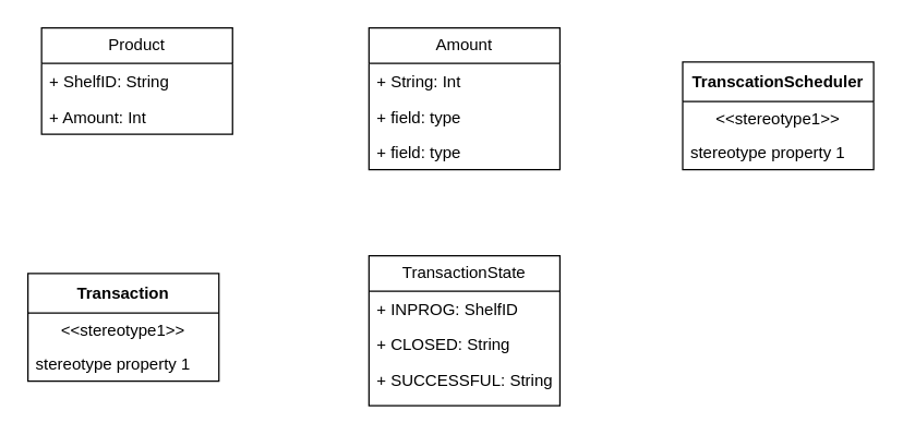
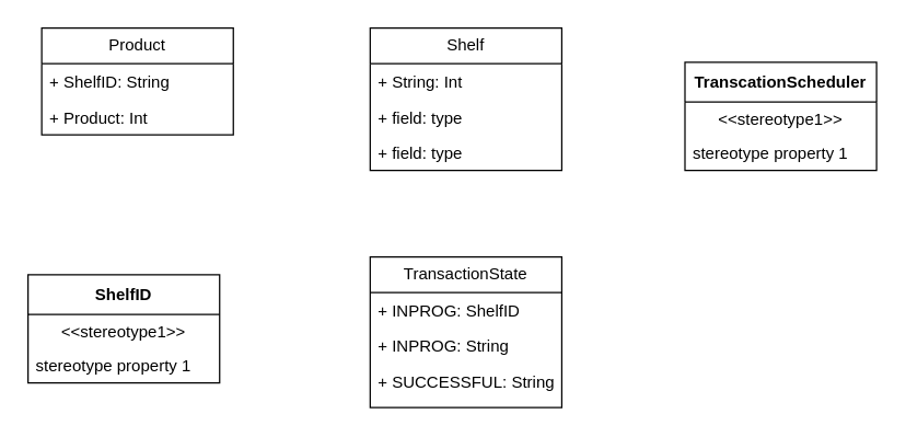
- <mxCell id="5" value="Amount" style="swimlane;fontStyle=0;childLayout=stackLayout;horizontal=1;startSize=26;fillColor=none;horizontalStack=0;resizeParent=1;resizeParentMax=0;resizeLast=0;collapsible=1;marginBottom=0;whiteSpace=wrap;html=1;" vertex="1" parent="1"><mxGeometry x="270" y="20" width="140" height="104" as="geometry" /></mxCell>
+ <mxCell id="5" value="Shelf" style="swimlane;fontStyle=0;childLayout=stackLayout;horizontal=1;startSize=26;fillColor=none;horizontalStack=0;resizeParent=1;resizeParentMax=0;resizeLast=0;collapsible=1;marginBottom=0;whiteSpace=wrap;html=1;" vertex="1" parent="1"><mxGeometry x="270" y="20" width="140" height="104" as="geometry" /></mxCell>
- <mxCell id="4" value="+ Amount: Int" style="text;strokeColor=none;fillColor=none;align=left;verticalAlign=top;spacingLeft=4;spacingRight=4;overflow=hidden;rotatable=0;points=[[0,0.5],[1,0.5]];portConstraint=eastwest;whiteSpace=wrap;html=1;" vertex="1" parent="2"><mxGeometry y="52" width="140" height="26" as="geometry" /></mxCell>
+ <mxCell id="4" value="+ Product: Int" style="text;strokeColor=none;fillColor=none;align=left;verticalAlign=top;spacingLeft=4;spacingRight=4;overflow=hidden;rotatable=0;points=[[0,0.5],[1,0.5]];portConstraint=eastwest;whiteSpace=wrap;html=1;" vertex="1" parent="2"><mxGeometry y="52" width="140" height="26" as="geometry" /></mxCell>
- <mxCell id="9" value="Transaction" style="swimlane;fontStyle=1;align=center;verticalAlign=middle;childLayout=stackLayout;horizontal=1;startSize=29;horizontalStack=0;resizeParent=1;resizeParentMax=0;resizeLast=0;collapsible=0;marginBottom=0;html=1;whiteSpace=wrap;" vertex="1" parent="1"><mxGeometry x="20" y="200" width="140" height="79" as="geometry" /></mxCell>
+ <mxCell id="9" value="ShelfID" style="swimlane;fontStyle=1;align=center;verticalAlign=middle;childLayout=stackLayout;horizontal=1;startSize=29;horizontalStack=0;resizeParent=1;resizeParentMax=0;resizeLast=0;collapsible=0;marginBottom=0;html=1;whiteSpace=wrap;" vertex="1" parent="1"><mxGeometry x="20" y="200" width="140" height="79" as="geometry" /></mxCell>
- <mxCell id="14" value="+ CLOSED: String" style="text;strokeColor=none;fillColor=none;align=left;verticalAlign=top;spacingLeft=4;spacingRight=4;overflow=hidden;rotatable=0;points=[[0,0.5],[1,0.5]];portConstraint=eastwest;whiteSpace=wrap;html=1;" vertex="1" parent="12"><mxGeometry y="52" width="140" height="26" as="geometry" /></mxCell>
+ <mxCell id="14" value="+ INPROG: String" style="text;strokeColor=none;fillColor=none;align=left;verticalAlign=top;spacingLeft=4;spacingRight=4;overflow=hidden;rotatable=0;points=[[0,0.5],[1,0.5]];portConstraint=eastwest;whiteSpace=wrap;html=1;" vertex="1" parent="12"><mxGeometry y="52" width="140" height="26" as="geometry" /></mxCell>
